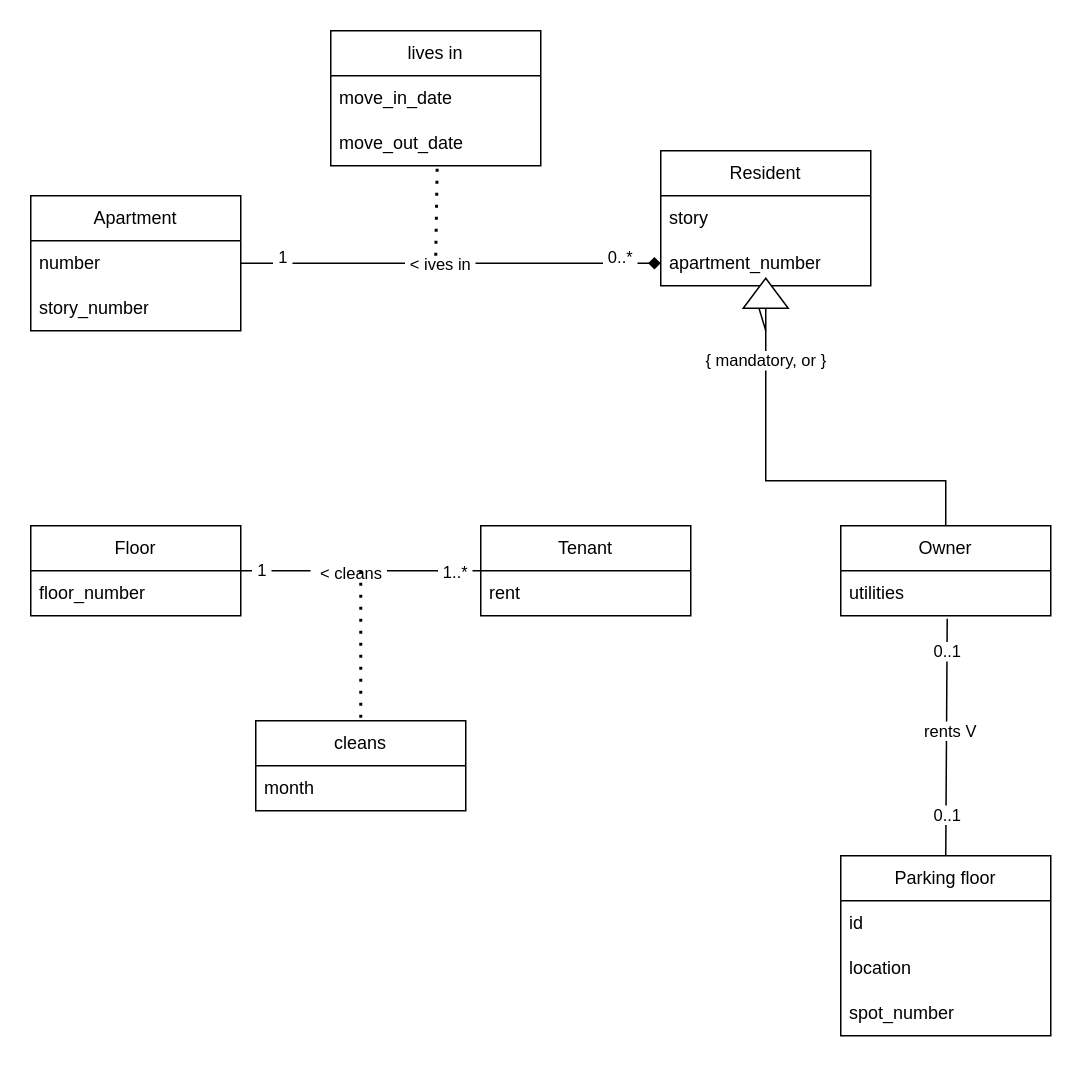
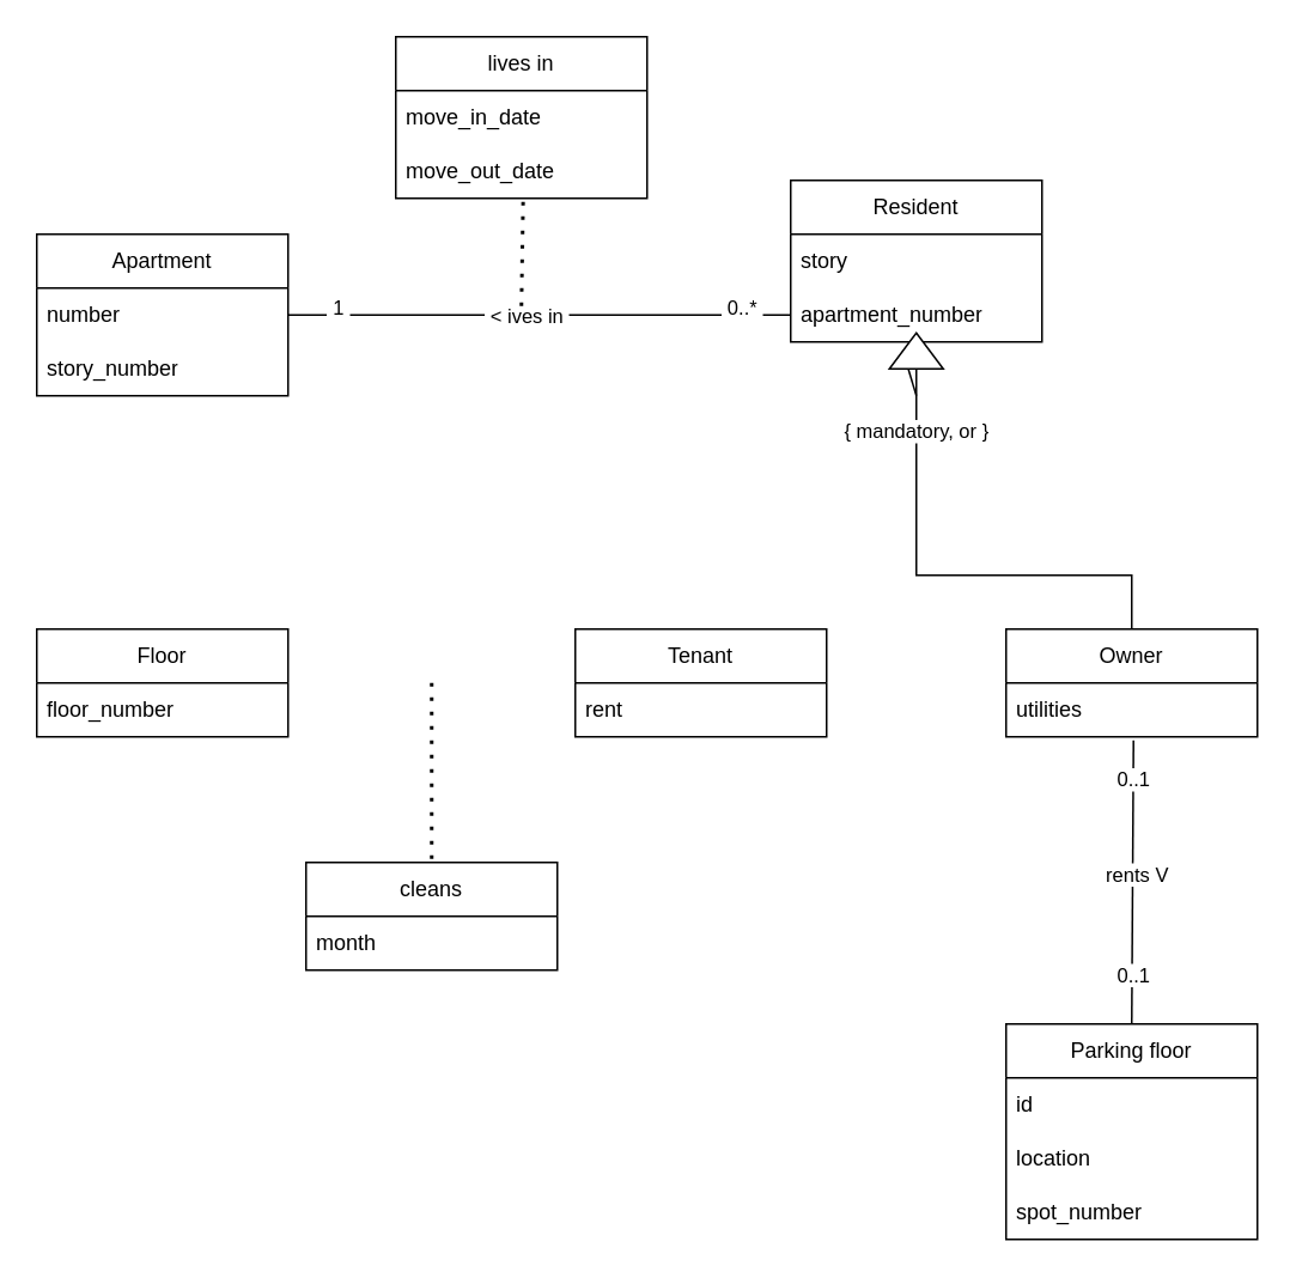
- <mxCell id="26" value="" style="endArrow=diamond;html=1;rounded=0;entryX=0;entryY=0.5;entryDx=0;entryDy=0;exitX=1;exitY=0.5;exitDx=0;exitDy=0;" parent="1" source="16" target="4" edge="1"><mxGeometry width="50" height="50" relative="1" as="geometry"><mxPoint x="370" y="390" as="sourcePoint" /><mxPoint x="420" y="340" as="targetPoint" /></mxGeometry></mxCell>
+ <mxCell id="26" value="" style="endArrow=none;html=1;rounded=0;entryX=0;entryY=0.5;entryDx=0;entryDy=0;exitX=1;exitY=0.5;exitDx=0;exitDy=0;" parent="1" source="16" target="4" edge="1"><mxGeometry width="50" height="50" relative="1" as="geometry"><mxPoint x="370" y="390" as="sourcePoint" /><mxPoint x="420" y="340" as="targetPoint" /></mxGeometry></mxCell>
- <mxCell id="30" value="" style="endArrow=none;html=1;rounded=0;exitX=1;exitY=0;exitDx=0;exitDy=0;exitPerimeter=0;entryX=0;entryY=0.5;entryDx=0;entryDy=0;" parent="1" source="14" target="7" edge="1"><mxGeometry width="50" height="50" relative="1" as="geometry"><mxPoint x="370" y="390" as="sourcePoint" /><mxPoint x="420" y="340" as="targetPoint" /></mxGeometry></mxCell>
- <mxCell id="31" value="&amp;nbsp; &amp;lt; cleans&amp;nbsp;" style="edgeLabel;html=1;align=center;verticalAlign=middle;resizable=0;points=[];" parent="30" vertex="1" connectable="0"><mxGeometry x="-0.114" y="-1" relative="1" as="geometry"><mxPoint as="offset" /></mxGeometry></mxCell>
- <mxCell id="32" value="&amp;nbsp;1..*&amp;nbsp;" style="edgeLabel;html=1;align=center;verticalAlign=middle;resizable=0;points=[];" parent="30" vertex="1" connectable="0"><mxGeometry x="0.771" relative="1" as="geometry"><mxPoint as="offset" /></mxGeometry></mxCell>
- <mxCell id="33" value="&amp;nbsp;1&amp;nbsp;" style="edgeLabel;html=1;align=center;verticalAlign=middle;resizable=0;points=[];" parent="30" vertex="1" connectable="0"><mxGeometry x="-0.843" y="1" relative="1" as="geometry"><mxPoint as="offset" /></mxGeometry></mxCell>
